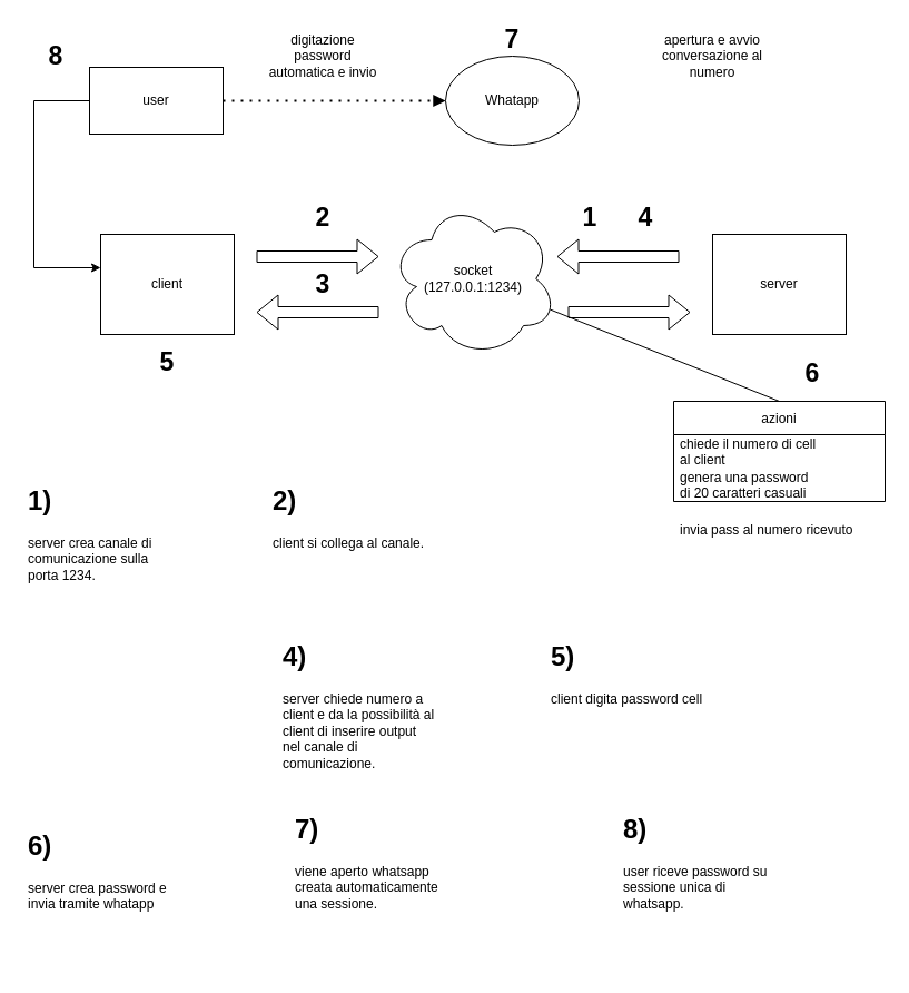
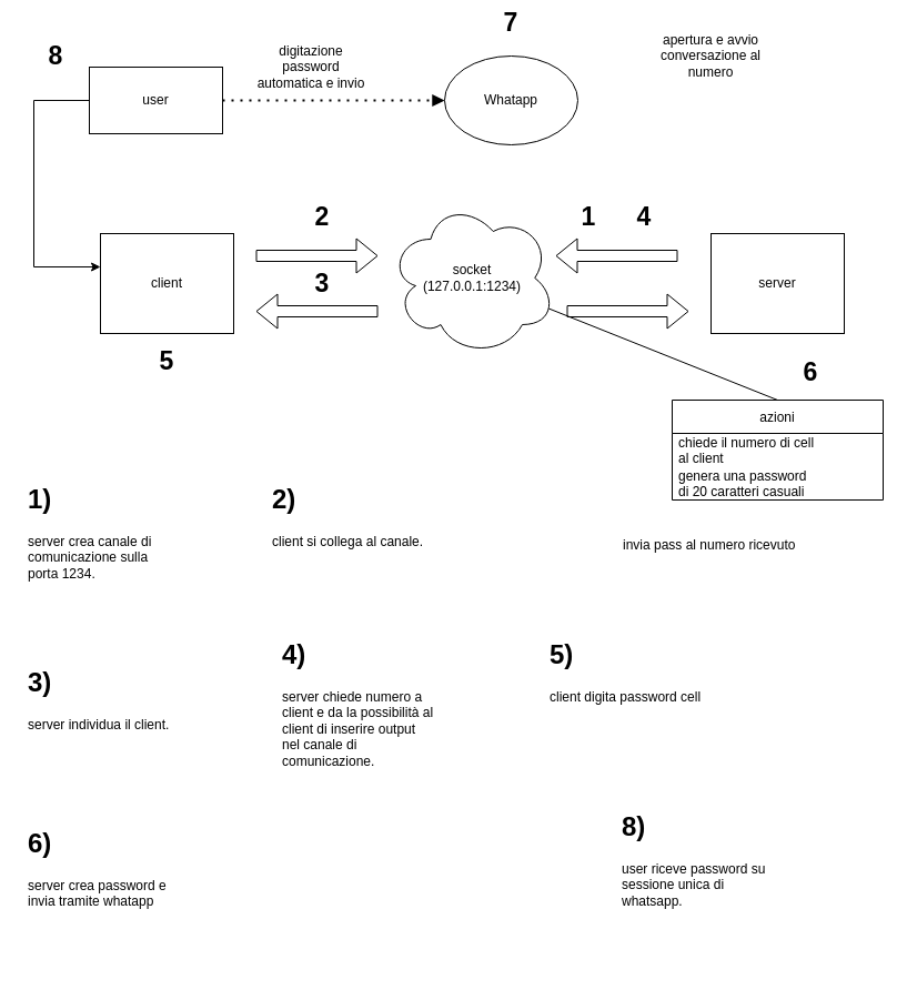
- <mxCell id="32" value="&lt;b&gt;&lt;font style=&quot;font-size: 23px&quot;&gt;7&lt;/font&gt;&lt;/b&gt;" style="text;html=1;strokeColor=none;fillColor=none;align=center;verticalAlign=middle;whiteSpace=wrap;rounded=0;" vertex="1" parent="1"><mxGeometry x="430" y="20" width="60" height="30" as="geometry" /></mxCell>
+ <mxCell id="32" value="&lt;b&gt;&lt;font style=&quot;font-size: 23px&quot;&gt;7&lt;/font&gt;&lt;/b&gt;" style="text;html=1;strokeColor=none;fillColor=none;align=center;verticalAlign=middle;whiteSpace=wrap;rounded=0;" vertex="1" parent="1"><mxGeometry x="430" y="5" width="60" height="30" as="geometry" /></mxCell>
- <mxCell id="19" value="digitazione password automatica e invio" style="text;html=1;strokeColor=none;fillColor=none;align=center;verticalAlign=middle;whiteSpace=wrap;rounded=0;" vertex="1" parent="1"><mxGeometry x="240" y="20" width="100" height="60" as="geometry" /></mxCell>
+ <mxCell id="19" value="digitazione password automatica e invio" style="text;html=1;strokeColor=none;fillColor=none;align=center;verticalAlign=middle;whiteSpace=wrap;rounded=0;" vertex="1" parent="1"><mxGeometry x="230" y="30" width="100" height="60" as="geometry" /></mxCell>
- <mxCell id="17" value="invia pass al numero ricevuto" style="text;strokeColor=none;fillColor=none;align=left;verticalAlign=middle;spacingLeft=4;spacingRight=4;overflow=hidden;points=[[0,0.5],[1,0.5]];portConstraint=eastwest;rotatable=0;" vertex="1" parent="1"><mxGeometry x="605" y="460" width="175" height="30" as="geometry" /></mxCell>
+ <mxCell id="17" value="invia pass al numero ricevuto" style="text;strokeColor=none;fillColor=none;align=left;verticalAlign=middle;spacingLeft=4;spacingRight=4;overflow=hidden;points=[[0,0.5],[1,0.5]];portConstraint=eastwest;rotatable=0;" vertex="1" parent="1"><mxGeometry x="555" y="475" width="175" height="30" as="geometry" /></mxCell>
+ <mxCell id="22" value="&lt;h1&gt;3)&lt;/h1&gt;&lt;p&gt;server individua il client.&lt;/p&gt;" style="text;html=1;strokeColor=none;fillColor=none;spacing=5;spacingTop=-20;whiteSpace=wrap;overflow=hidden;rounded=0;" vertex="1" parent="1"><mxGeometry x="20" y="595" width="145" height="130" as="geometry" /></mxCell>
- <mxCell id="34" value="&lt;h1&gt;7)&lt;/h1&gt;&lt;p&gt;viene aperto whatsapp creata automaticamente una sessione.&lt;/p&gt;" style="text;html=1;strokeColor=none;fillColor=none;spacing=5;spacingTop=-20;whiteSpace=wrap;overflow=hidden;rounded=0;" vertex="1" parent="1"><mxGeometry x="260" y="725" width="145" height="130" as="geometry" /></mxCell>
